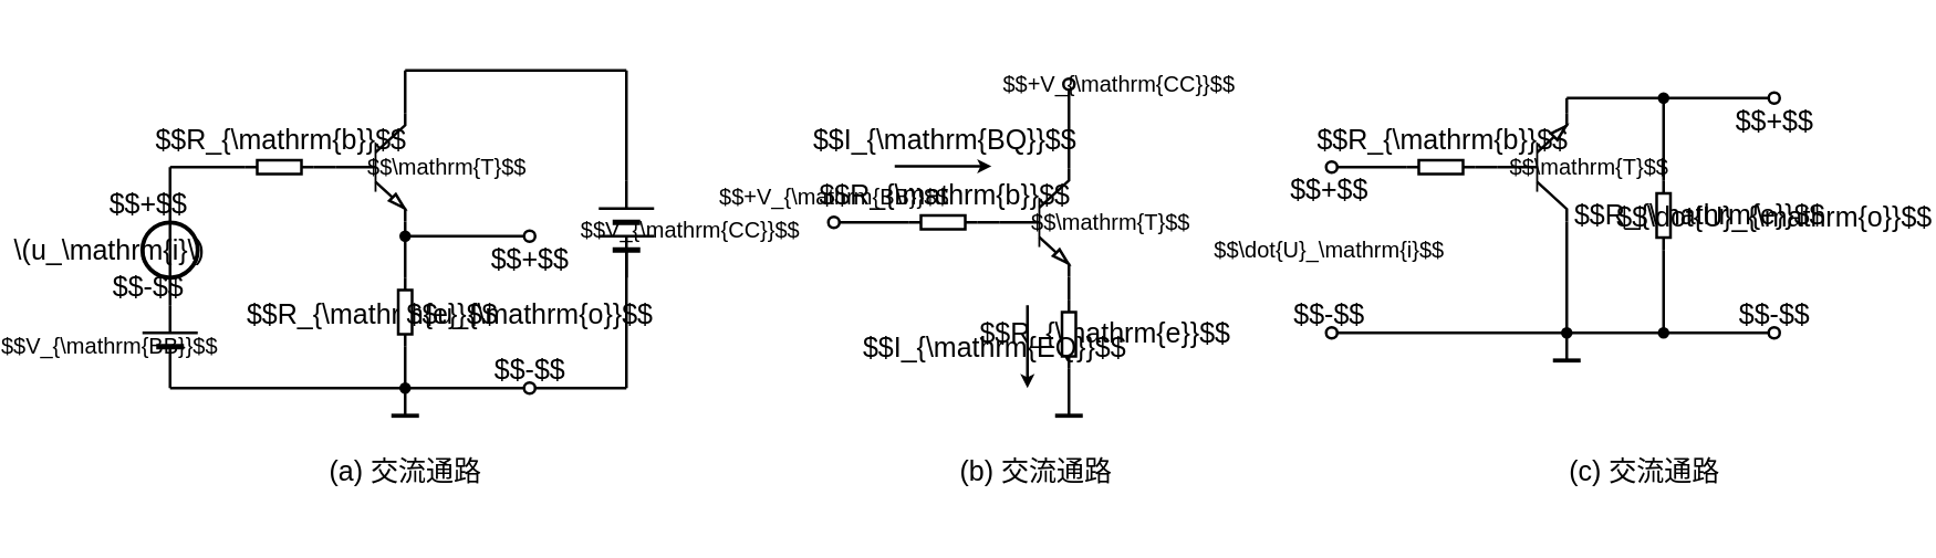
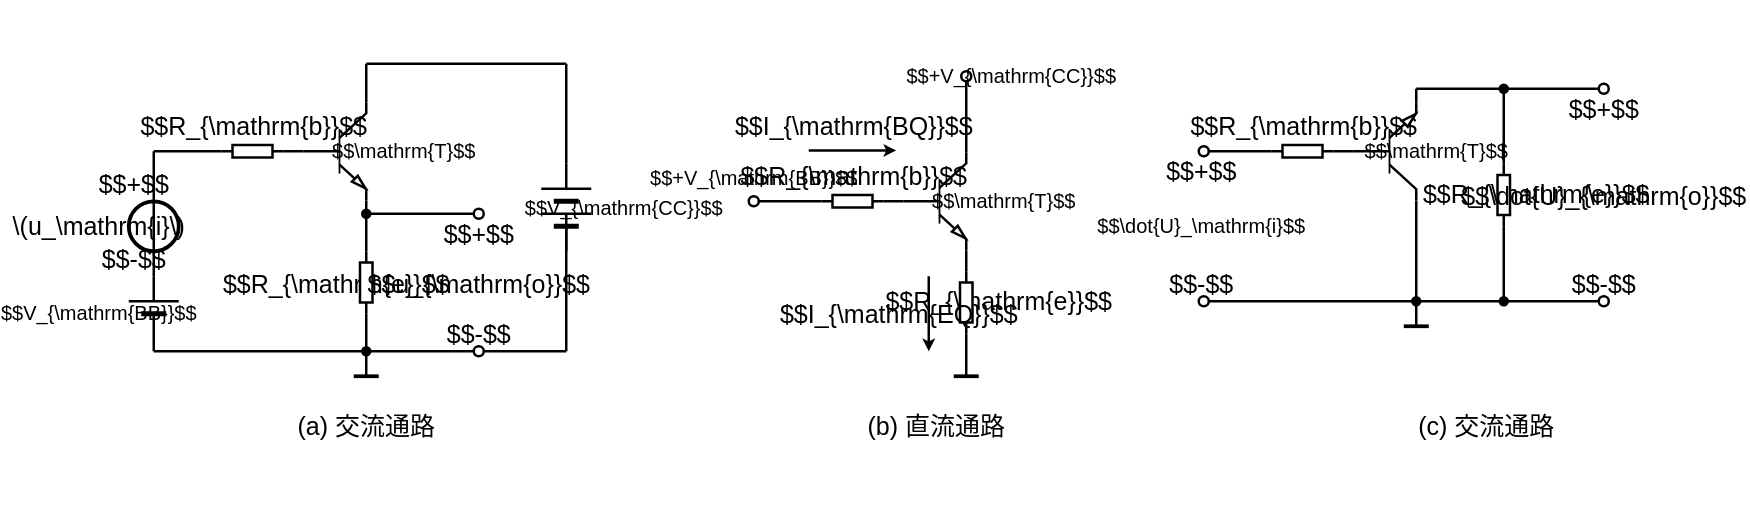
- <mxCell id="82" value="(b)&amp;nbsp;交流通路" style="text;html=1;align=center;verticalAlign=middle;resizable=0;points=[];autosize=1;strokeColor=none;fillColor=none;fontSize=10;" parent="1" vertex="1"><mxGeometry x="332.5" y="160" width="70" height="20" as="geometry" /></mxCell>
+ <mxCell id="82" value="(b)&amp;nbsp;直流通路" style="text;html=1;align=center;verticalAlign=middle;resizable=0;points=[];autosize=1;strokeColor=none;fillColor=none;fontSize=10;" parent="1" vertex="1"><mxGeometry x="332.5" y="160" width="70" height="20" as="geometry" /></mxCell>
